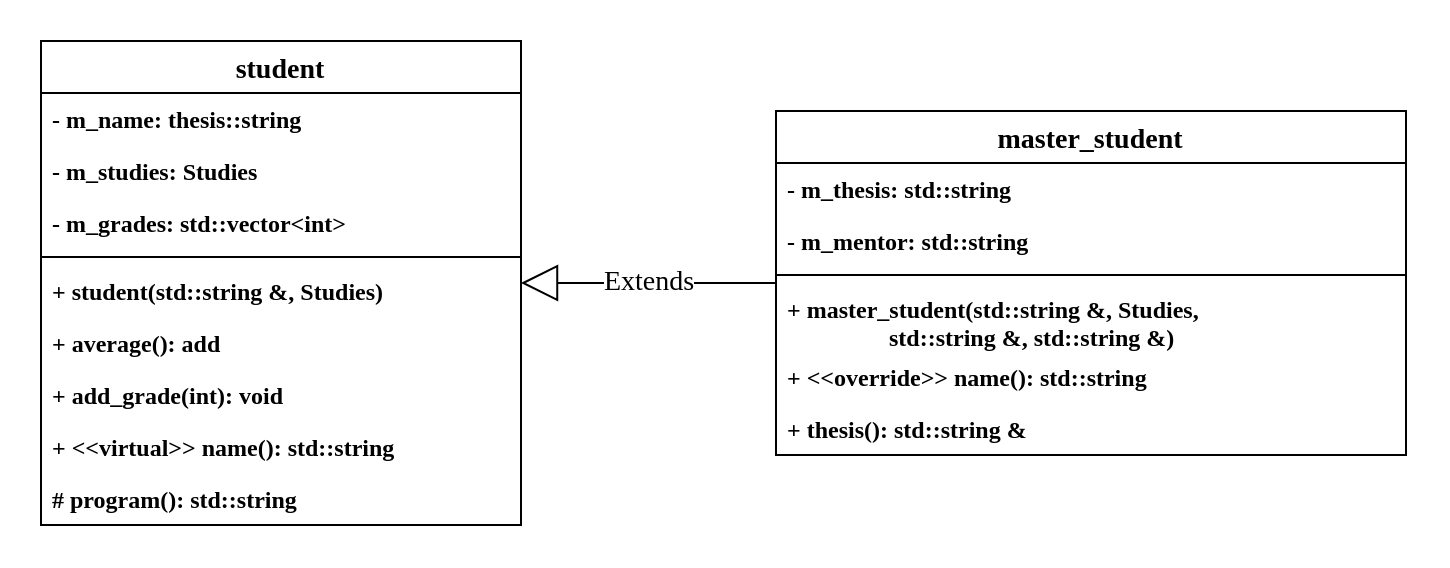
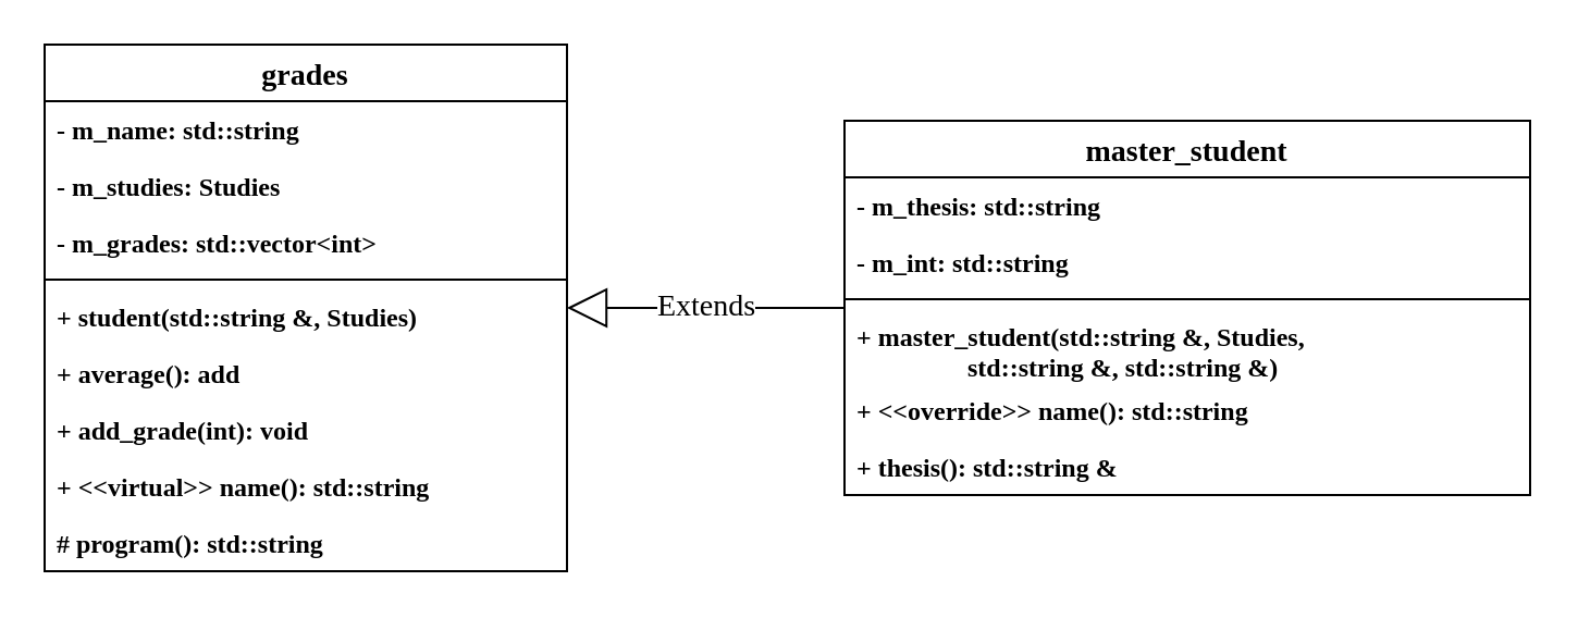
- <mxCell id="3" value="student" style="swimlane;fontStyle=1;align=center;verticalAlign=middle;childLayout=stackLayout;horizontal=1;startSize=26;horizontalStack=0;resizeParent=1;resizeParentMax=0;resizeLast=0;collapsible=1;marginBottom=0;fontFamily=Consolas;fontSize=14;" parent="1" vertex="1"><mxGeometry x="20" y="20" width="240" height="242" as="geometry" /></mxCell>
+ <mxCell id="3" value="grades" style="swimlane;fontStyle=1;align=center;verticalAlign=middle;childLayout=stackLayout;horizontal=1;startSize=26;horizontalStack=0;resizeParent=1;resizeParentMax=0;resizeLast=0;collapsible=1;marginBottom=0;fontFamily=Consolas;fontSize=14;" parent="1" vertex="1"><mxGeometry x="20" y="20" width="240" height="242" as="geometry" /></mxCell>
- <mxCell id="4" value="- m_name: thesis::string" style="text;strokeColor=none;fillColor=none;align=left;verticalAlign=top;spacingLeft=4;spacingRight=4;overflow=hidden;rotatable=0;points=[[0,0.5],[1,0.5]];portConstraint=eastwest;fontFamily=Consolas;fontStyle=1" parent="3" vertex="1"><mxGeometry y="26" width="240" height="26" as="geometry" /></mxCell>
+ <mxCell id="4" value="- m_name: std::string" style="text;strokeColor=none;fillColor=none;align=left;verticalAlign=top;spacingLeft=4;spacingRight=4;overflow=hidden;rotatable=0;points=[[0,0.5],[1,0.5]];portConstraint=eastwest;fontFamily=Consolas;fontStyle=1" parent="3" vertex="1"><mxGeometry y="26" width="240" height="26" as="geometry" /></mxCell>
- <mxCell id="15" value="- m_mentor: std::string" style="text;strokeColor=none;fillColor=none;align=left;verticalAlign=top;spacingLeft=4;spacingRight=4;overflow=hidden;rotatable=0;points=[[0,0.5],[1,0.5]];portConstraint=eastwest;fontFamily=Consolas;fontStyle=1" parent="13" vertex="1"><mxGeometry y="52" width="315" height="26" as="geometry" /></mxCell>
+ <mxCell id="15" value="- m_int: std::string" style="text;strokeColor=none;fillColor=none;align=left;verticalAlign=top;spacingLeft=4;spacingRight=4;overflow=hidden;rotatable=0;points=[[0,0.5],[1,0.5]];portConstraint=eastwest;fontFamily=Consolas;fontStyle=1" parent="13" vertex="1"><mxGeometry y="52" width="315" height="26" as="geometry" /></mxCell>
